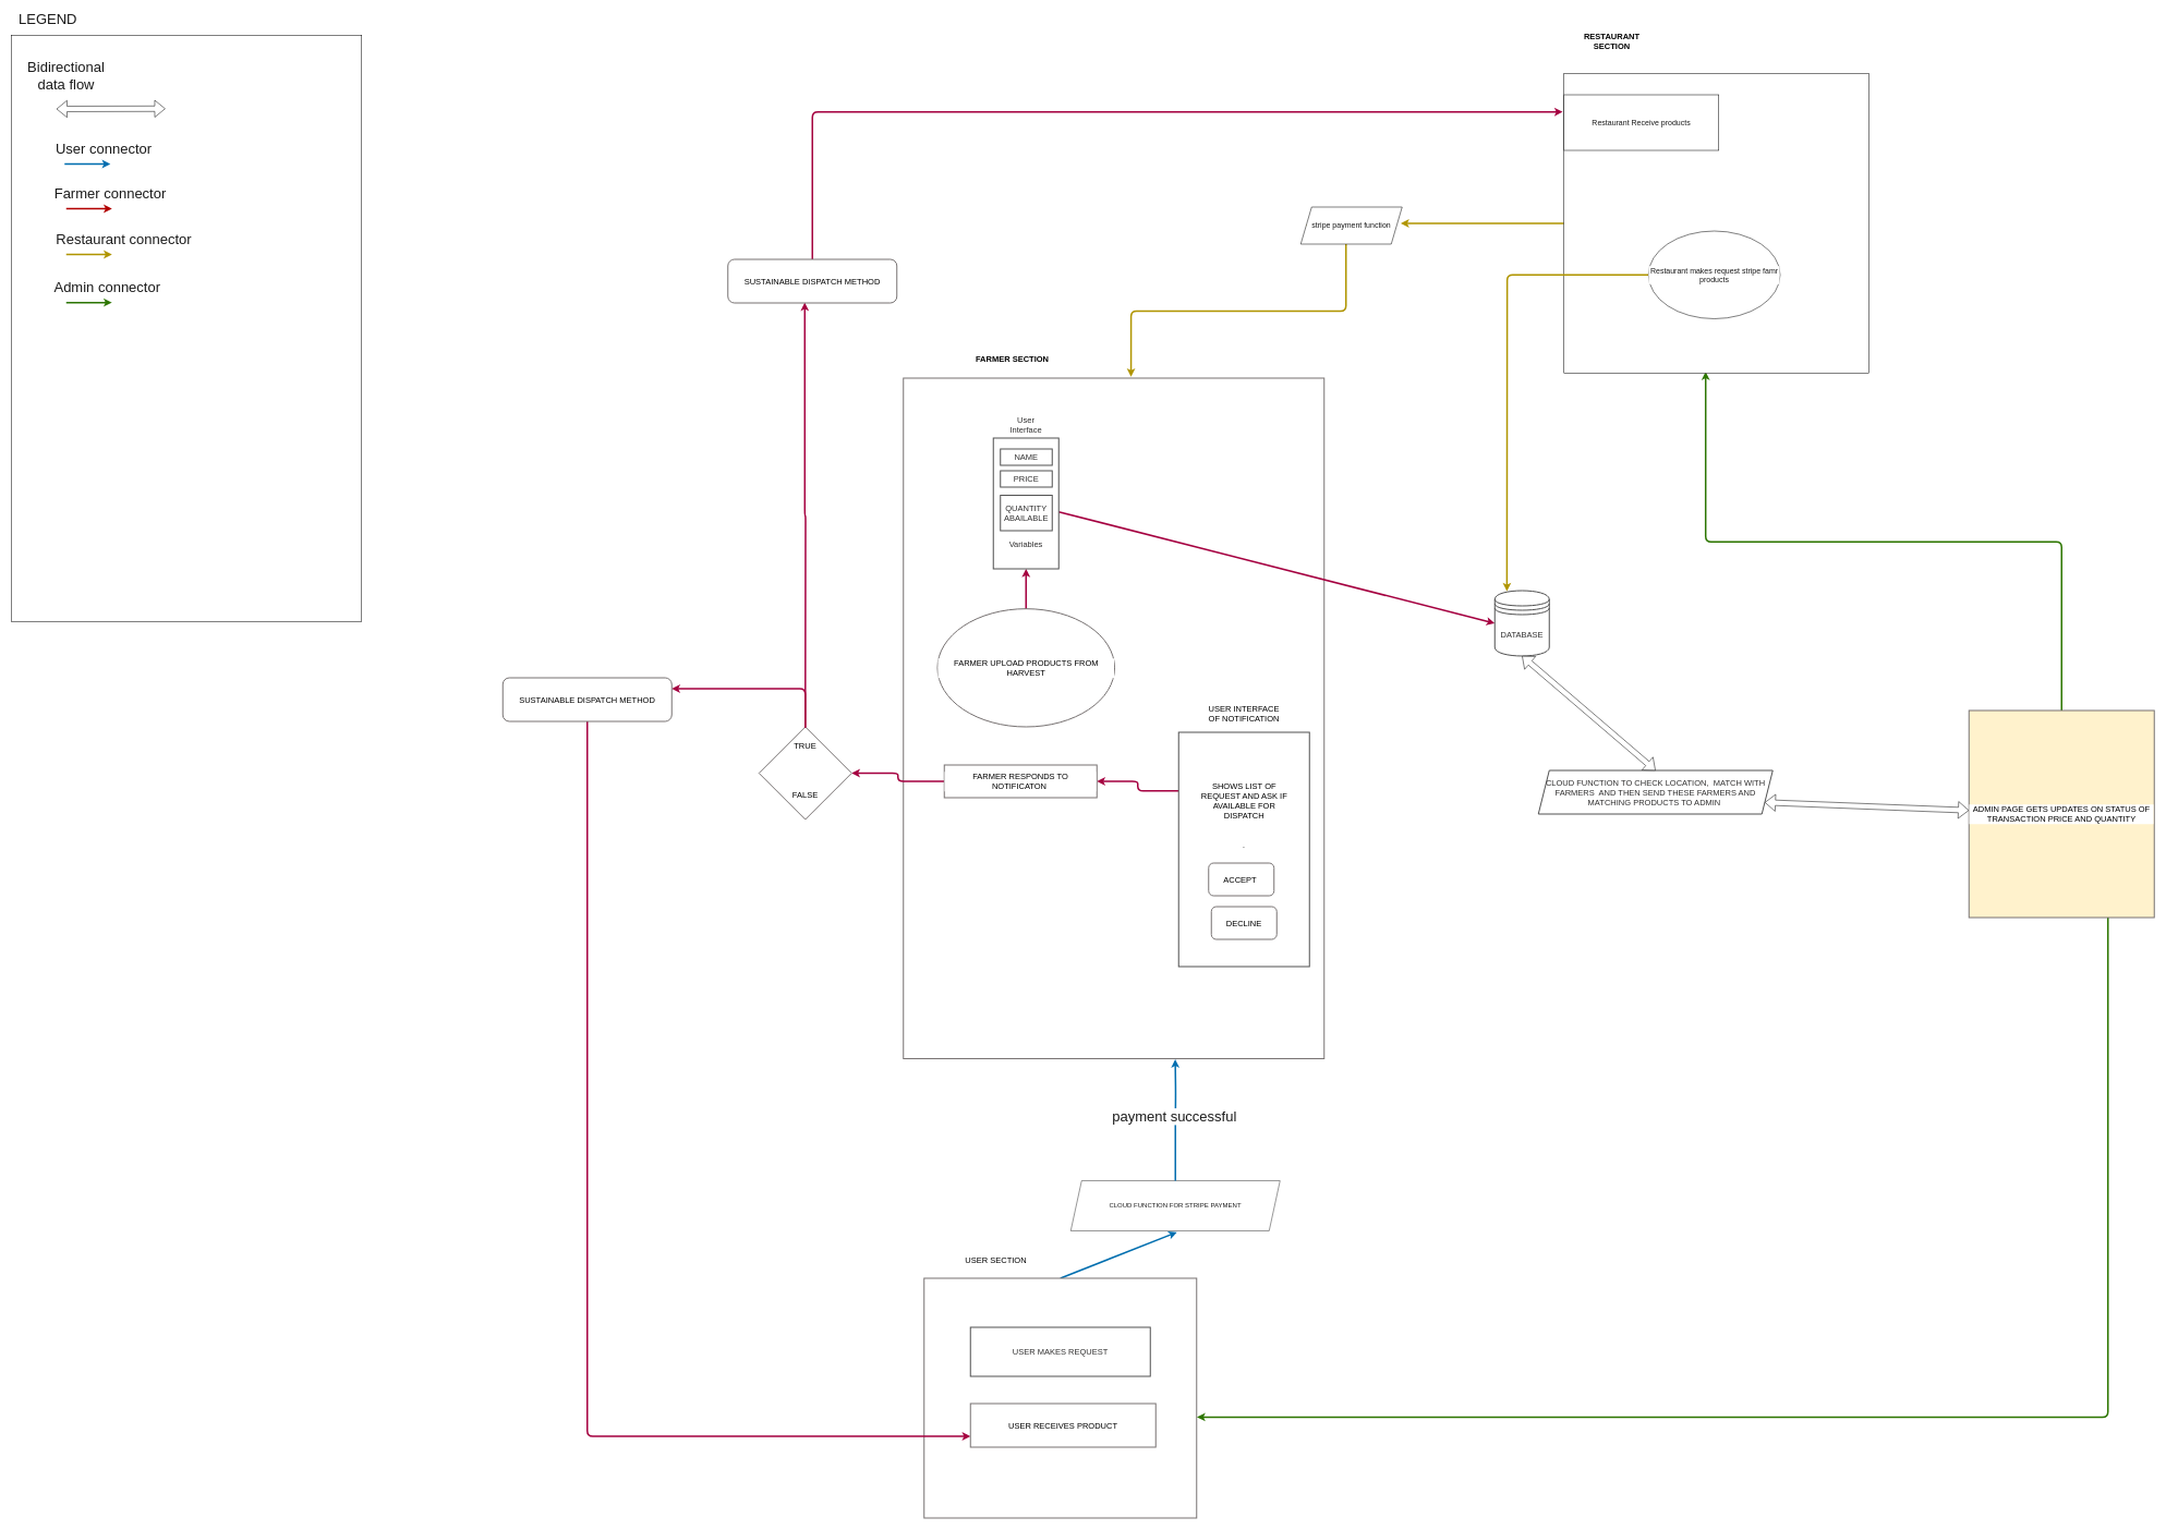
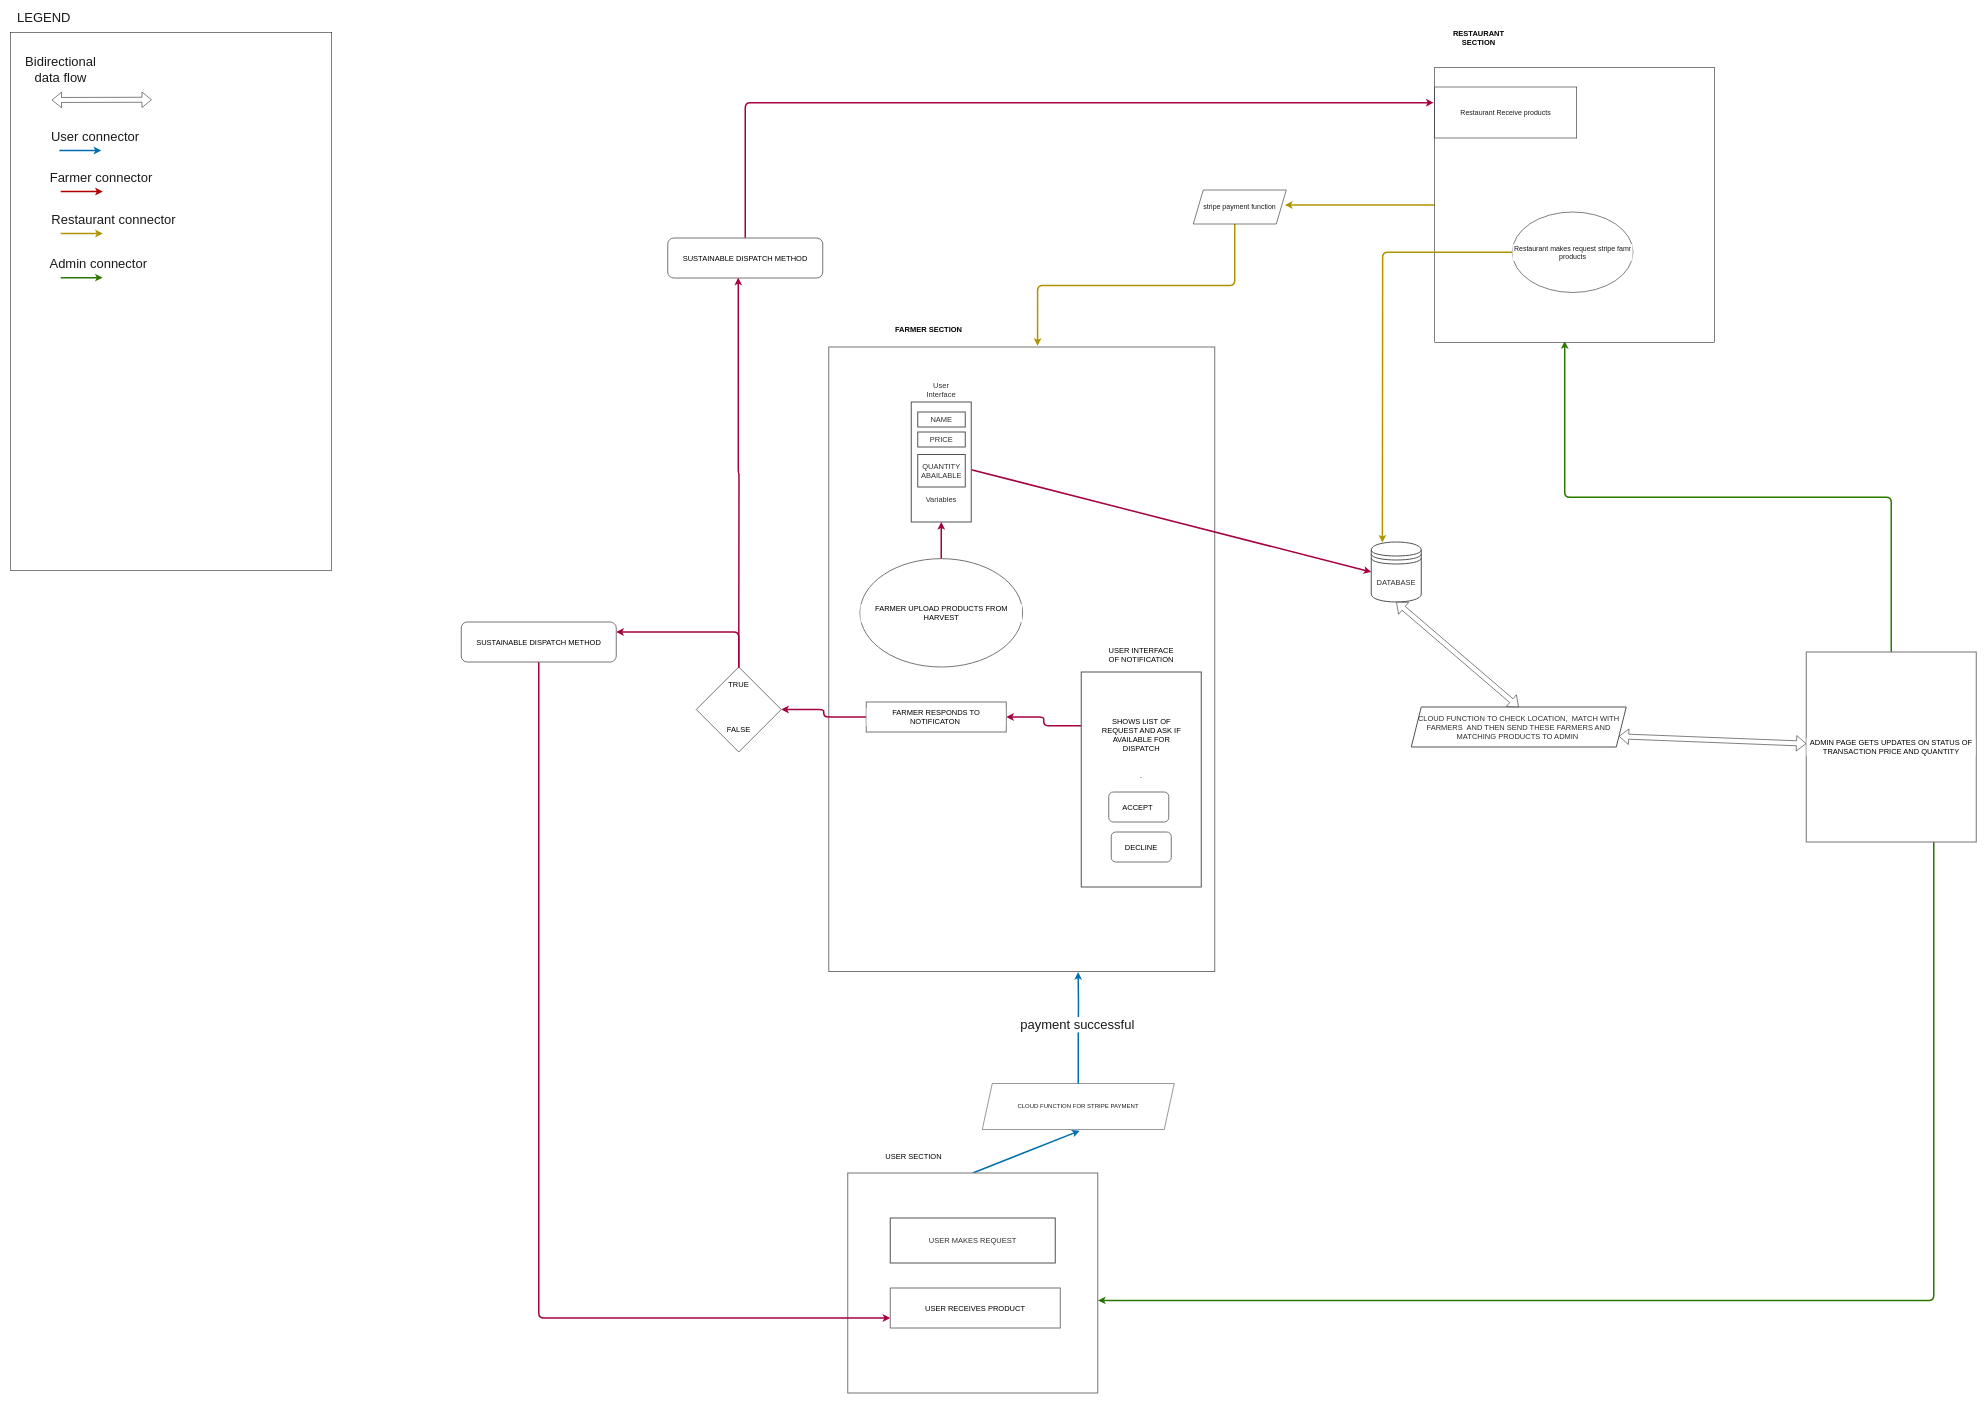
- <mxCell id="35" value="ADMIN PAGE GETS UPDATES ON STATUS OF TRANSACTION PRICE AND QUANTITY" style="rounded=0;whiteSpace=wrap;html=1;labelBackgroundColor=#FFFFFF;strokeColor=#787373;strokeWidth=2;fontSize=15;fontColor=#000000;fillColor=#fff2cc;" parent="1" vertex="1"><mxGeometry x="3612" y="1303" width="340" height="380" as="geometry" /></mxCell>
+ <mxCell id="35" value="ADMIN PAGE GETS UPDATES ON STATUS OF TRANSACTION PRICE AND QUANTITY" style="rounded=0;whiteSpace=wrap;html=1;labelBackgroundColor=#FFFFFF;strokeColor=#787373;strokeWidth=2;fontSize=15;fontColor=#000000;fillColor=#FFFFFF;" parent="1" vertex="1"><mxGeometry x="3612" y="1303" width="340" height="380" as="geometry" /></mxCell>
